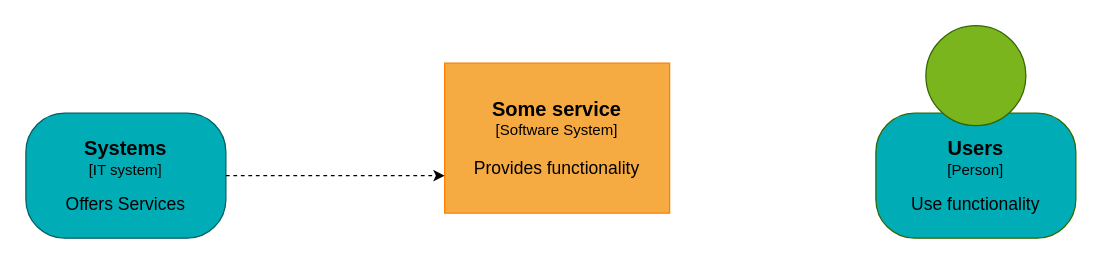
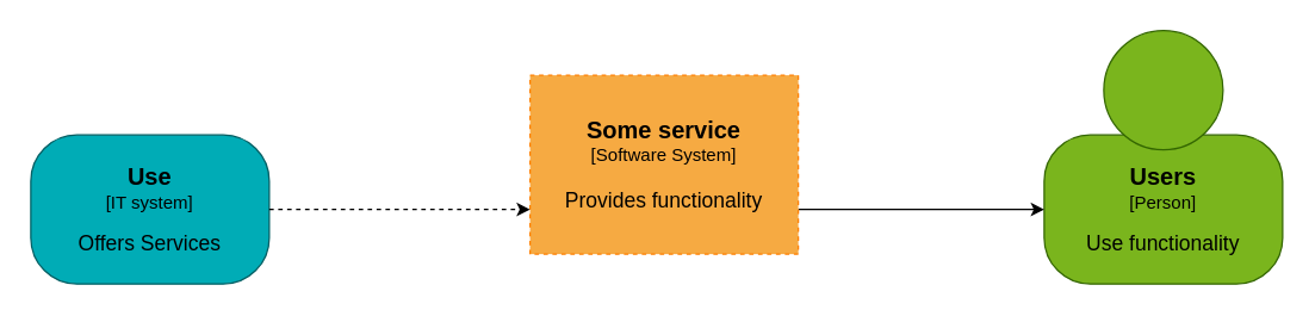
- <mxCell id="8" value="&lt;div&gt;&lt;b&gt;&lt;font style=&quot;font-size: 16px&quot;&gt;Some service&lt;/font&gt;&lt;/b&gt;&lt;/div&gt;&lt;div&gt;&lt;font style=&quot;font-size: 12px&quot;&gt;[Software System]&lt;/font&gt;&lt;/div&gt;&lt;div&gt;&lt;span style=&quot;font-size: 8px&quot;&gt;&lt;br&gt;&lt;/span&gt;&lt;/div&gt;&lt;div&gt;&lt;font&gt;&lt;font style=&quot;font-size: 14px&quot;&gt;Provides functionality&lt;/font&gt;&lt;/font&gt;&lt;/div&gt;" style="rounded=0;whiteSpace=wrap;html=1;fillColor=#F6AA42;fontColor=#000000;strokeColor=#FF8000;resizable=0;" parent="1" vertex="1"><mxGeometry x="355" y="50" width="180" height="120" as="geometry" /></mxCell>
+ <mxCell id="8" value="&lt;div&gt;&lt;b&gt;&lt;font style=&quot;font-size: 16px&quot;&gt;Some service&lt;/font&gt;&lt;/b&gt;&lt;/div&gt;&lt;div&gt;&lt;font style=&quot;font-size: 12px&quot;&gt;[Software System]&lt;/font&gt;&lt;/div&gt;&lt;div&gt;&lt;span style=&quot;font-size: 8px&quot;&gt;&lt;br&gt;&lt;/span&gt;&lt;/div&gt;&lt;div&gt;&lt;font&gt;&lt;font style=&quot;font-size: 14px&quot;&gt;Provides functionality&lt;/font&gt;&lt;/font&gt;&lt;/div&gt;" style="rounded=0;whiteSpace=wrap;html=1;fillColor=#F6AA42;fontColor=#000000;strokeColor=#FF8000;resizable=0;dashed=1;" parent="1" vertex="1"><mxGeometry x="355" y="50" width="180" height="120" as="geometry" /></mxCell>
- <mxCell id="6" value="&lt;div style=&quot;white-space: normal&quot;&gt;&lt;b&gt;&lt;font style=&quot;font-size: 16px&quot;&gt;Systems&lt;/font&gt;&lt;/b&gt;&lt;/div&gt;&lt;div style=&quot;white-space: normal&quot;&gt;&lt;font style=&quot;font-size: 12px&quot;&gt;[IT system]&lt;/font&gt;&lt;/div&gt;&lt;div style=&quot;white-space: normal ; font-size: 8px&quot;&gt;&lt;span style=&quot;font-size: x-small&quot;&gt;&lt;br&gt;&lt;/span&gt;&lt;/div&gt;&lt;div style=&quot;white-space: normal&quot;&gt;&lt;font style=&quot;font-size: 14px&quot;&gt;Offers Services&lt;/font&gt;&lt;/div&gt;" style="rounded=1;whiteSpace=wrap;html=1;strokeColor=#005E63;fillColor=#00ACB6;fontColor=#000000;arcSize=31;" parent="5" vertex="1"><mxGeometry y="70" width="160" height="100" as="geometry" /></mxCell>
+ <mxCell id="6" value="&lt;div style=&quot;white-space: normal&quot;&gt;&lt;b&gt;&lt;font style=&quot;font-size: 16px&quot;&gt;Use&lt;/font&gt;&lt;/b&gt;&lt;/div&gt;&lt;div style=&quot;white-space: normal&quot;&gt;&lt;font style=&quot;font-size: 12px&quot;&gt;[IT system]&lt;/font&gt;&lt;/div&gt;&lt;div style=&quot;white-space: normal ; font-size: 8px&quot;&gt;&lt;span style=&quot;font-size: x-small&quot;&gt;&lt;br&gt;&lt;/span&gt;&lt;/div&gt;&lt;div style=&quot;white-space: normal&quot;&gt;&lt;font style=&quot;font-size: 14px&quot;&gt;Offers Services&lt;/font&gt;&lt;/div&gt;" style="rounded=1;whiteSpace=wrap;html=1;strokeColor=#005E63;fillColor=#00ACB6;fontColor=#000000;arcSize=31;" parent="5" vertex="1"><mxGeometry y="70" width="160" height="100" as="geometry" /></mxCell>
+ <mxCell id="7" style="edgeStyle=orthogonalEdgeStyle;rounded=0;orthogonalLoop=1;jettySize=auto;html=1;exitX=1;exitY=0.75;exitDx=0;exitDy=0;" parent="1" source="8" target="3" edge="1"><mxGeometry relative="1" as="geometry" /></mxCell>
- <mxCell id="3" value="&lt;div style=&quot;white-space: normal&quot;&gt;&lt;b&gt;&lt;font style=&quot;font-size: 16px&quot;&gt;Users&lt;/font&gt;&lt;/b&gt;&lt;/div&gt;&lt;div style=&quot;white-space: normal&quot;&gt;&lt;font style=&quot;font-size: 12px&quot;&gt;[Person]&lt;/font&gt;&lt;/div&gt;&lt;div style=&quot;white-space: normal ; font-size: 8px&quot;&gt;&lt;span style=&quot;font-size: x-small&quot;&gt;&lt;br&gt;&lt;/span&gt;&lt;/div&gt;&lt;div style=&quot;white-space: normal&quot;&gt;&lt;font style=&quot;font-size: 14px&quot;&gt;Use functionality&lt;/font&gt;&lt;/div&gt;" style="rounded=1;whiteSpace=wrap;html=1;strokeColor=#336600;fillColor=#00acb6;fontColor=#000000;arcSize=31;" parent="2" vertex="1"><mxGeometry y="70" width="160" height="100" as="geometry" /></mxCell>
+ <mxCell id="3" value="&lt;div style=&quot;white-space: normal&quot;&gt;&lt;b&gt;&lt;font style=&quot;font-size: 16px&quot;&gt;Users&lt;/font&gt;&lt;/b&gt;&lt;/div&gt;&lt;div style=&quot;white-space: normal&quot;&gt;&lt;font style=&quot;font-size: 12px&quot;&gt;[Person]&lt;/font&gt;&lt;/div&gt;&lt;div style=&quot;white-space: normal ; font-size: 8px&quot;&gt;&lt;span style=&quot;font-size: x-small&quot;&gt;&lt;br&gt;&lt;/span&gt;&lt;/div&gt;&lt;div style=&quot;white-space: normal&quot;&gt;&lt;font style=&quot;font-size: 14px&quot;&gt;Use functionality&lt;/font&gt;&lt;/div&gt;" style="rounded=1;whiteSpace=wrap;html=1;strokeColor=#336600;fillColor=#7AB51D;fontColor=#000000;arcSize=31;" parent="2" vertex="1"><mxGeometry y="70" width="160" height="100" as="geometry" /></mxCell>
